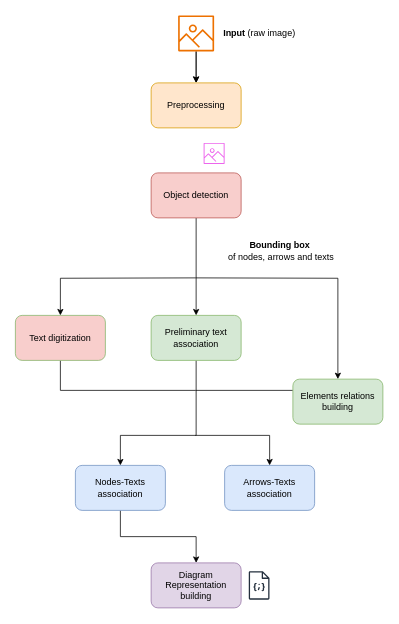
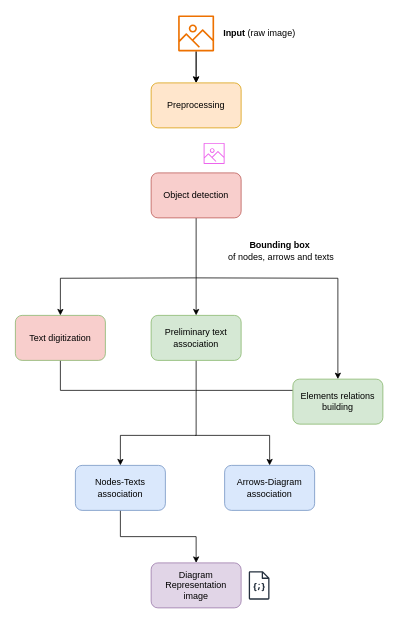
- <mxCell id="23" value="Arrows-Texts association" style="rounded=1;whiteSpace=wrap;html=1;fillColor=#dae8fc;strokeColor=#6c8ebf;" vertex="1" parent="1"><mxGeometry x="299" y="620" width="120" height="60" as="geometry" /></mxCell>
+ <mxCell id="23" value="Arrows-Diagram association" style="rounded=1;whiteSpace=wrap;html=1;fillColor=#dae8fc;strokeColor=#6c8ebf;" vertex="1" parent="1"><mxGeometry x="299" y="620" width="120" height="60" as="geometry" /></mxCell>
- <mxCell id="24" value="&lt;div&gt;Diagram Representation&lt;/div&gt;&lt;div&gt;building&lt;/div&gt;" style="rounded=1;whiteSpace=wrap;html=1;fillColor=#e1d5e7;strokeColor=#9673a6;" vertex="1" parent="1"><mxGeometry x="201" y="750" width="120" height="60" as="geometry" /></mxCell>
+ <mxCell id="24" value="&lt;div&gt;Diagram Representation&lt;/div&gt;&lt;div&gt;image&lt;/div&gt;" style="rounded=1;whiteSpace=wrap;html=1;fillColor=#e1d5e7;strokeColor=#9673a6;" vertex="1" parent="1"><mxGeometry x="201" y="750" width="120" height="60" as="geometry" /></mxCell>
